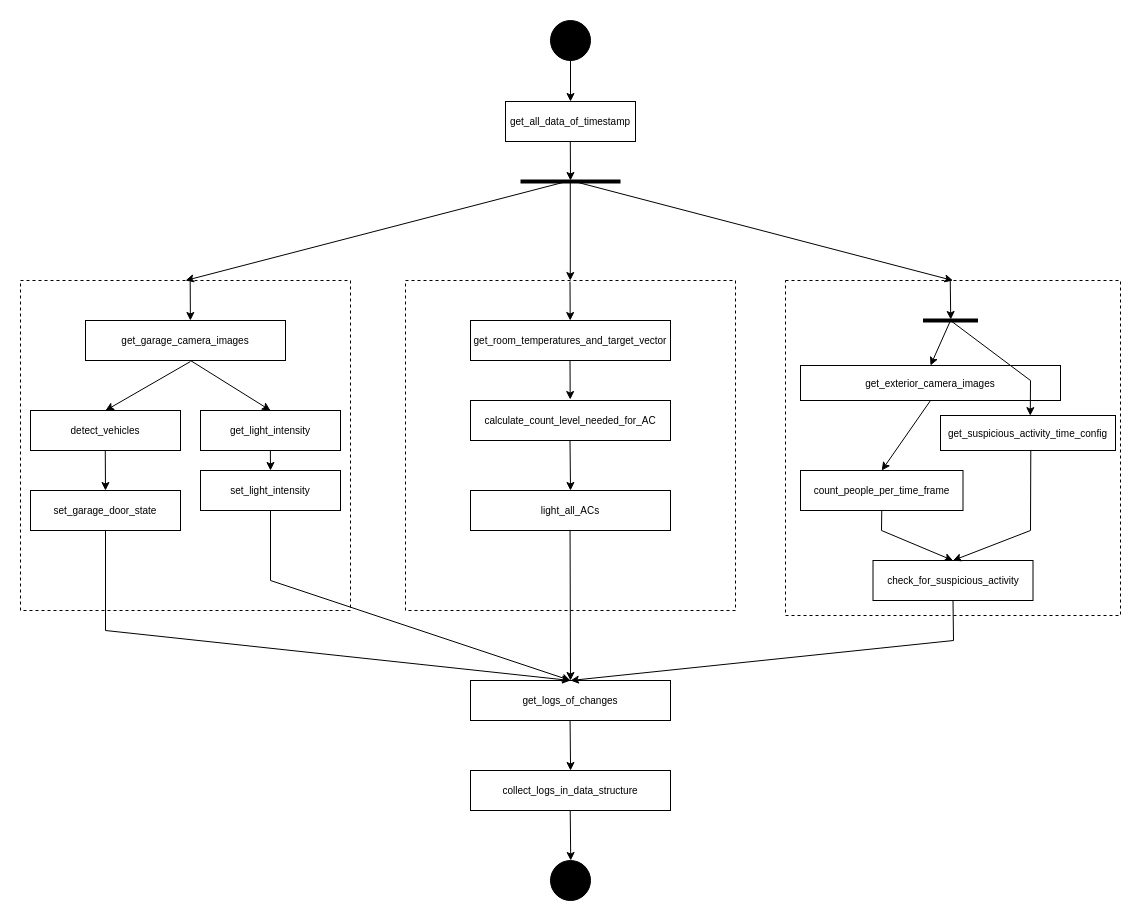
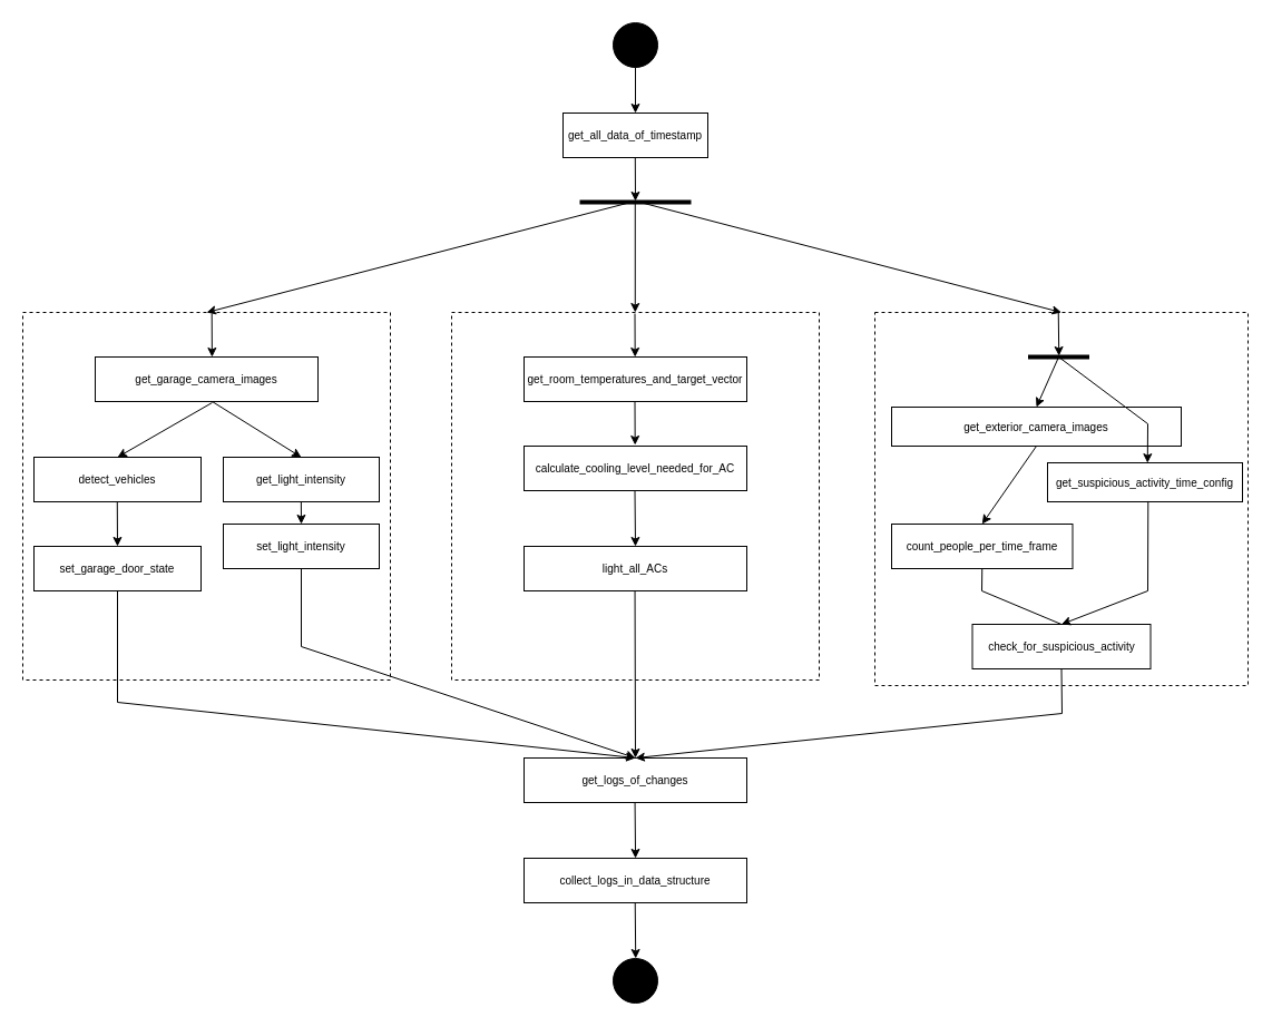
- <mxCell id="9" value="&lt;font style=&quot;font-size: 10px;&quot;&gt;calculate_count_level_needed_for_AC&lt;br&gt;&lt;/font&gt;" style="rounded=0;whiteSpace=wrap;html=1;" vertex="1" parent="1"><mxGeometry x="470" y="400" width="200" height="40" as="geometry" /></mxCell>
+ <mxCell id="9" value="&lt;font style=&quot;font-size: 10px;&quot;&gt;calculate_cooling_level_needed_for_AC&lt;br&gt;&lt;/font&gt;" style="rounded=0;whiteSpace=wrap;html=1;" vertex="1" parent="1"><mxGeometry x="470" y="400" width="200" height="40" as="geometry" /></mxCell>
- <mxCell id="25" value="" style="endArrow=classic;html=1;rounded=0;exitX=0.5;exitY=1;exitDx=0;exitDy=0;entryX=0.5;entryY=0;entryDx=0;entryDy=0;" edge="1" parent="1" source="18" target="26"><mxGeometry width="50" height="50" relative="1" as="geometry"><mxPoint x="872.17" y="485" as="sourcePoint" /><mxPoint x="872.36" y="535.11" as="targetPoint" /><Array as="points"><mxPoint x="881" y="530" /></Array></mxGeometry></mxCell>
+ <mxCell id="25" value="" style="endArrow=none;html=1;rounded=0;exitX=0.5;exitY=1;exitDx=0;exitDy=0;entryX=0.5;entryY=0;entryDx=0;entryDy=0;" edge="1" parent="1" source="18" target="26"><mxGeometry width="50" height="50" relative="1" as="geometry"><mxPoint x="872.17" y="485" as="sourcePoint" /><mxPoint x="872.36" y="535.11" as="targetPoint" /><Array as="points"><mxPoint x="881" y="530" /></Array></mxGeometry></mxCell>
